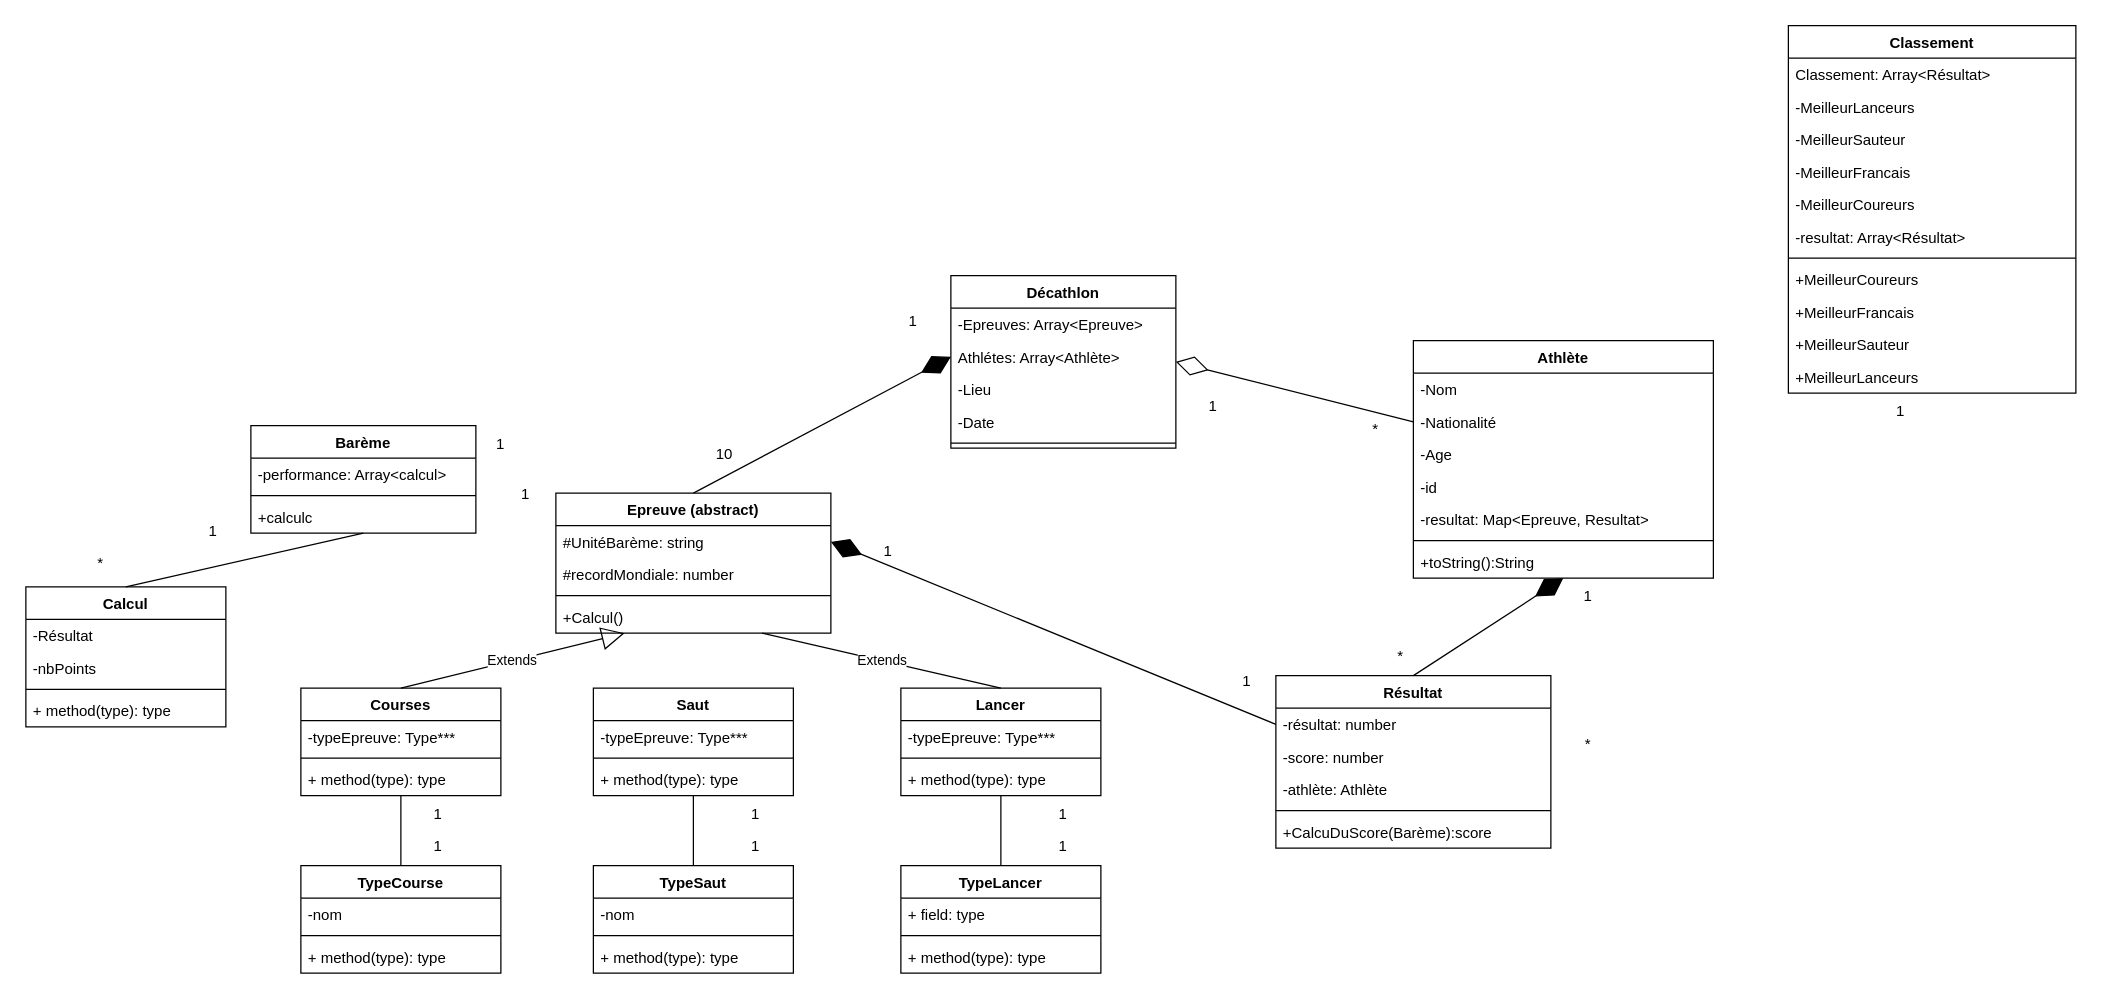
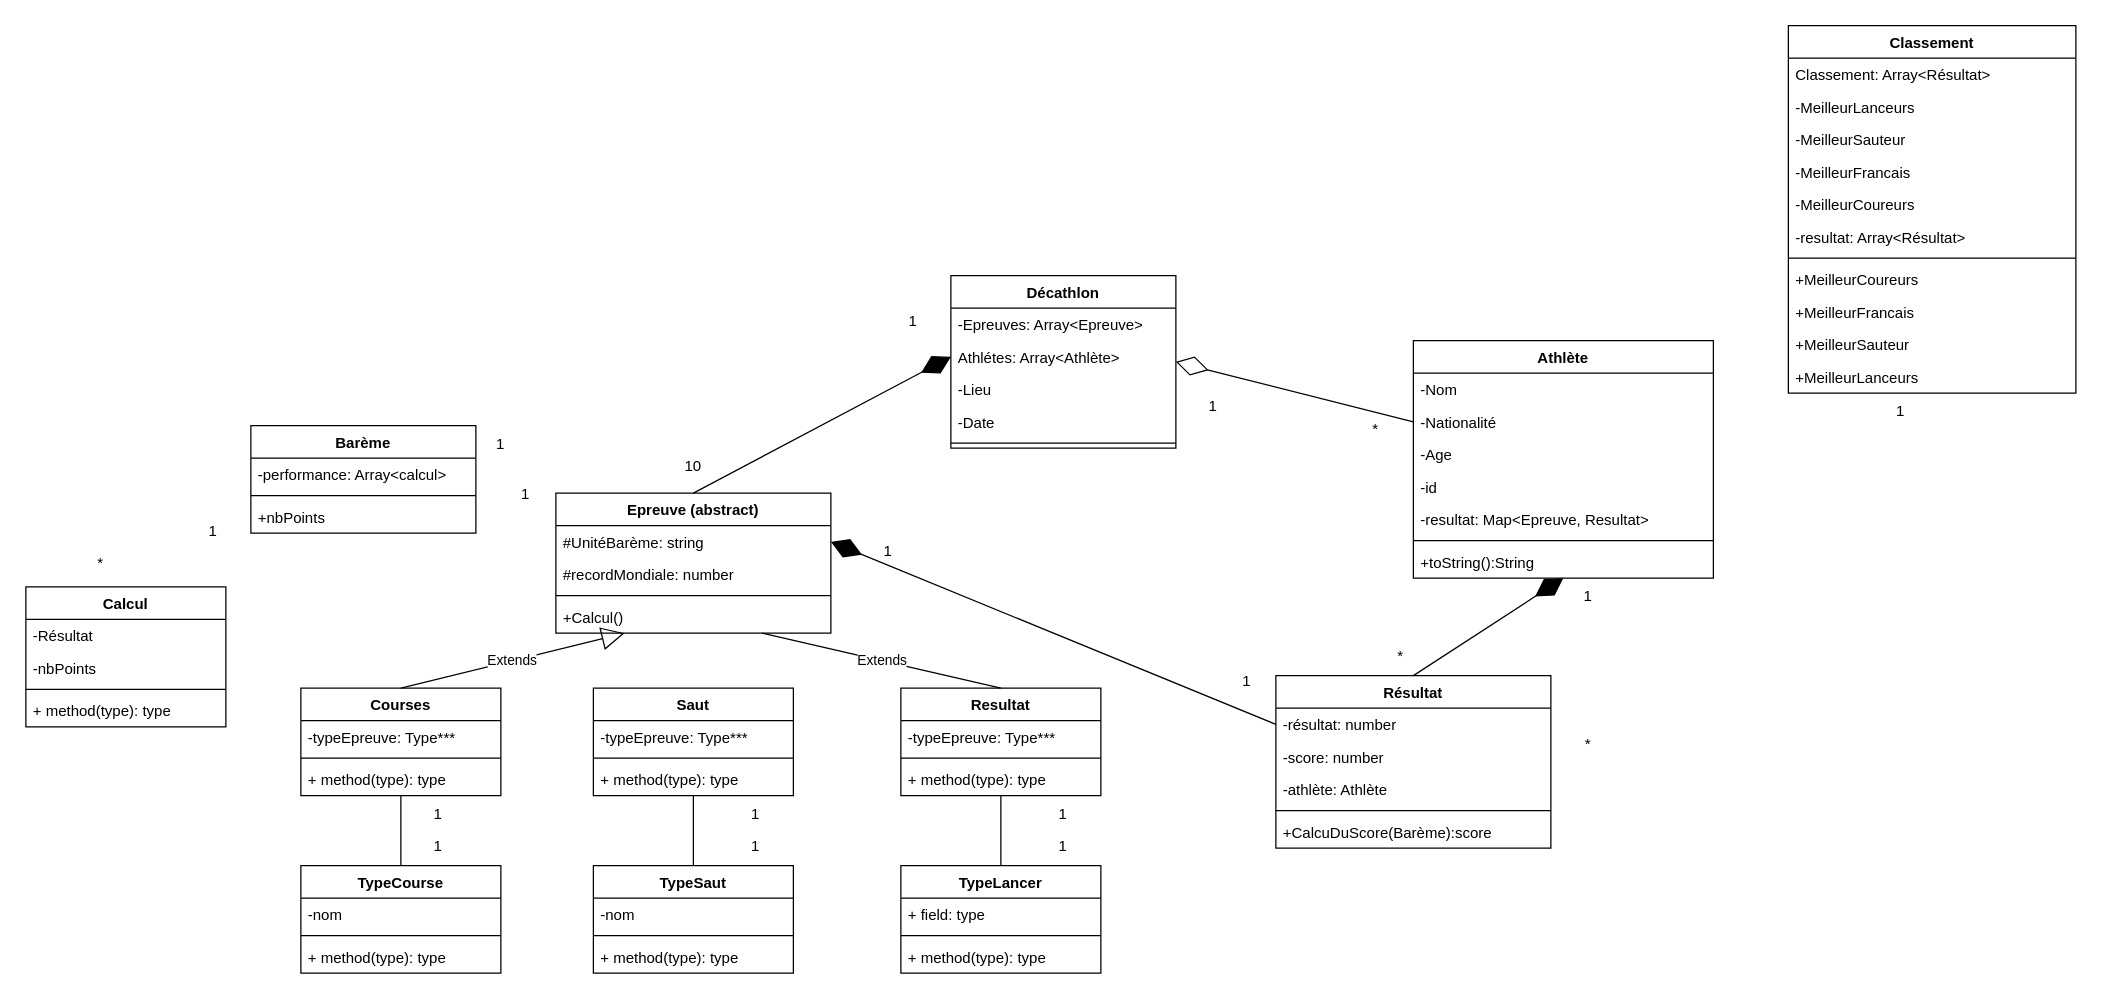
- <mxCell id="91" value="10" style="text;html=1;strokeColor=none;fillColor=none;align=center;verticalAlign=middle;whiteSpace=wrap;rounded=0;" vertex="1" parent="1"><mxGeometry x="549" y="348" width="60" height="30" as="geometry" /></mxCell>
+ <mxCell id="91" value="10" style="text;html=1;strokeColor=none;fillColor=none;align=center;verticalAlign=middle;whiteSpace=wrap;rounded=0;" vertex="1" parent="1"><mxGeometry x="524" y="358" width="60" height="30" as="geometry" /></mxCell>
- <mxCell id="58" value="+calculc" style="text;strokeColor=none;fillColor=none;align=left;verticalAlign=top;spacingLeft=4;spacingRight=4;overflow=hidden;rotatable=0;points=[[0,0.5],[1,0.5]];portConstraint=eastwest;" vertex="1" parent="55"><mxGeometry y="60" width="180" height="26" as="geometry" /></mxCell>
+ <mxCell id="58" value="+nbPoints" style="text;strokeColor=none;fillColor=none;align=left;verticalAlign=top;spacingLeft=4;spacingRight=4;overflow=hidden;rotatable=0;points=[[0,0.5],[1,0.5]];portConstraint=eastwest;" vertex="1" parent="55"><mxGeometry y="60" width="180" height="26" as="geometry" /></mxCell>
- <mxCell id="78" value="" style="endArrow=none;html=1;rounded=0;sourcePerimeterSpacing=6;targetPerimeterSpacing=24;strokeWidth=1;exitX=0.5;exitY=0;exitDx=0;exitDy=0;entryX=0.5;entryY=1;entryDx=0;entryDy=0;" edge="1" parent="1" source="73" target="55"><mxGeometry width="50" height="50" relative="1" as="geometry"><mxPoint x="440" y="520" as="sourcePoint" /><mxPoint x="490" y="470" as="targetPoint" /></mxGeometry></mxCell>
- <mxCell id="23" value="Lancer" style="swimlane;fontStyle=1;align=center;verticalAlign=top;childLayout=stackLayout;horizontal=1;startSize=26;horizontalStack=0;resizeParent=1;resizeParentMax=0;resizeLast=0;collapsible=1;marginBottom=0;" vertex="1" parent="1"><mxGeometry x="720" y="550" width="160" height="86" as="geometry" /></mxCell>
+ <mxCell id="23" value="Resultat" style="swimlane;fontStyle=1;align=center;verticalAlign=top;childLayout=stackLayout;horizontal=1;startSize=26;horizontalStack=0;resizeParent=1;resizeParentMax=0;resizeLast=0;collapsible=1;marginBottom=0;" vertex="1" parent="1"><mxGeometry x="720" y="550" width="160" height="86" as="geometry" /></mxCell>
